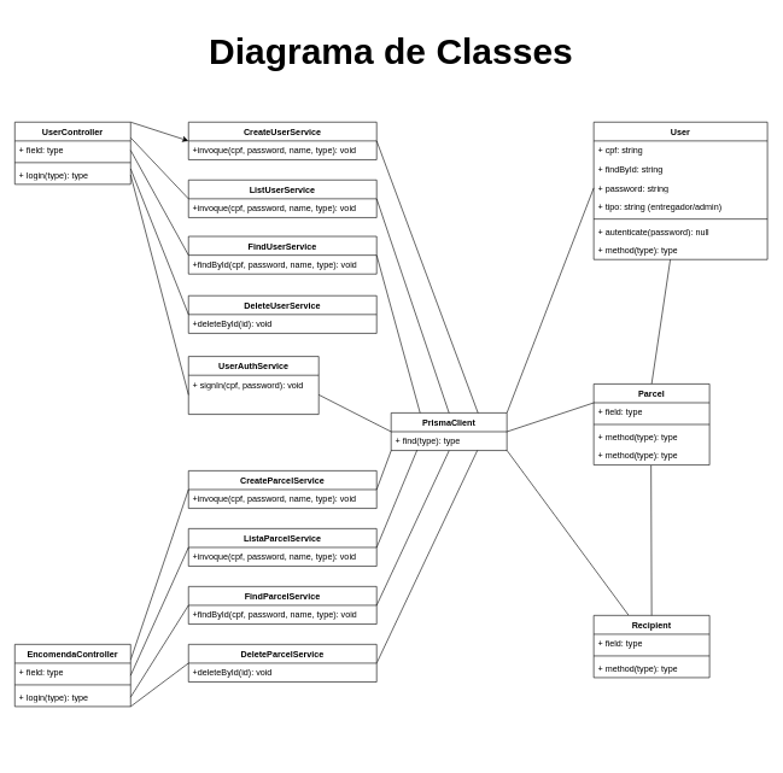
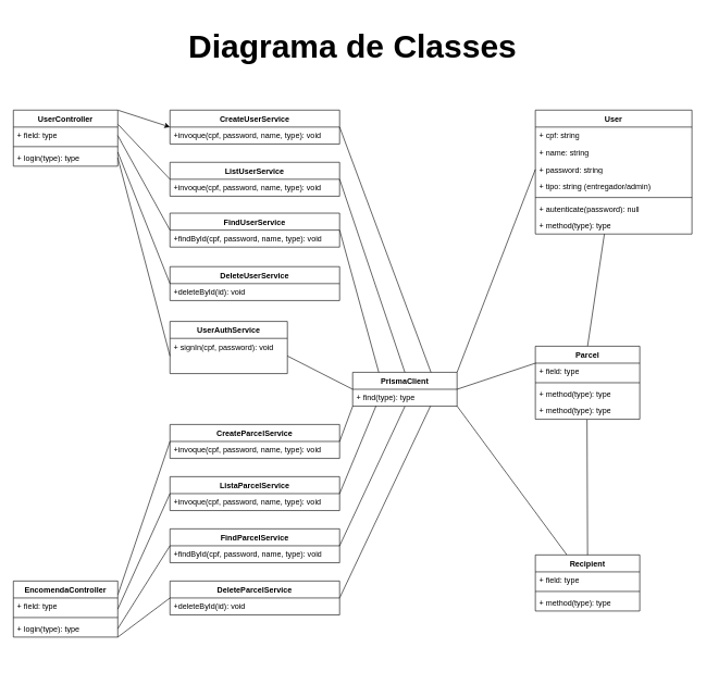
- <mxCell id="49" value="+ findById: string" style="text;strokeColor=none;fillColor=none;align=left;verticalAlign=top;spacingLeft=4;spacingRight=4;overflow=hidden;rotatable=0;points=[[0,0.5],[1,0.5]];portConstraint=eastwest;whiteSpace=wrap;html=1;" parent="47" vertex="1"><mxGeometry y="52" width="240" height="26" as="geometry" /></mxCell>
+ <mxCell id="49" value="+ name: string" style="text;strokeColor=none;fillColor=none;align=left;verticalAlign=top;spacingLeft=4;spacingRight=4;overflow=hidden;rotatable=0;points=[[0,0.5],[1,0.5]];portConstraint=eastwest;whiteSpace=wrap;html=1;" parent="47" vertex="1"><mxGeometry y="52" width="240" height="26" as="geometry" /></mxCell>
